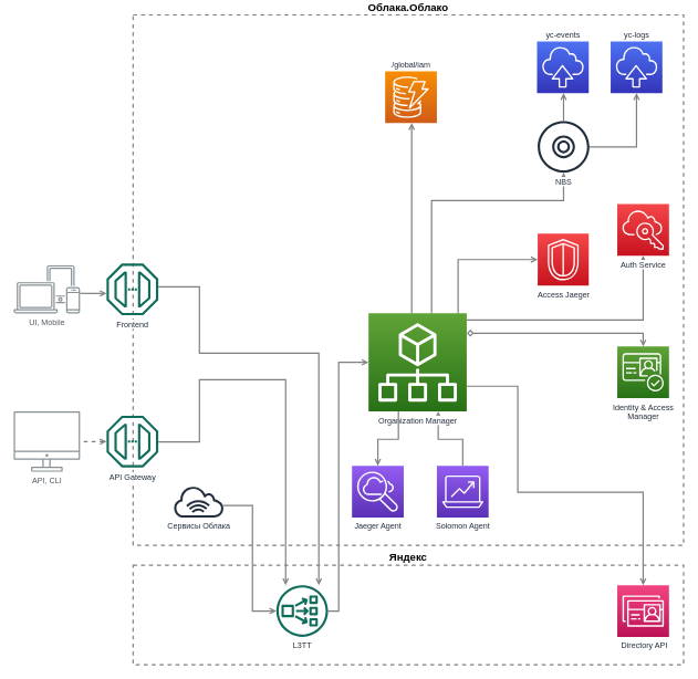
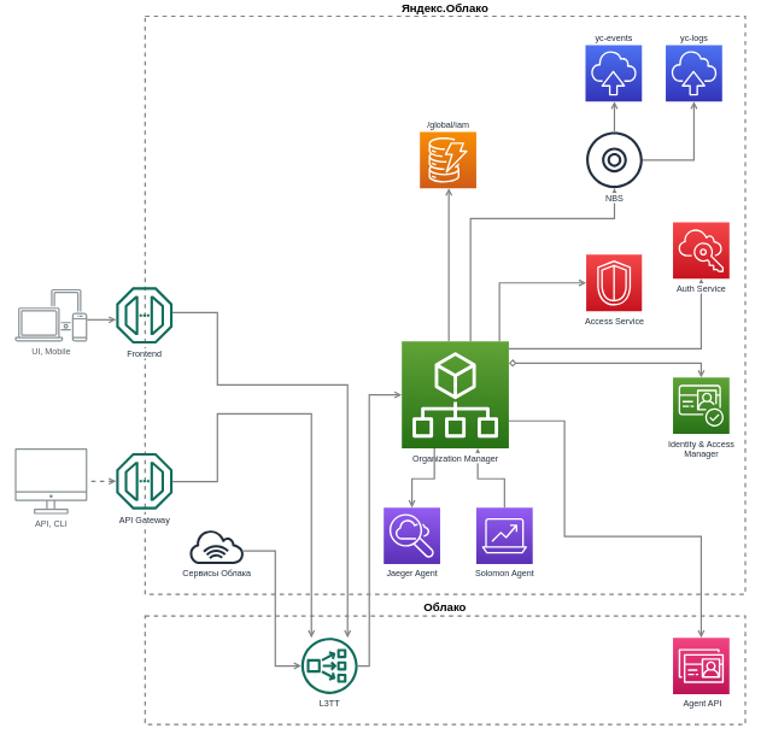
- <mxCell id="2" value="&lt;div style=&quot;font-size: 16px;&quot;&gt;Облака.Облако&lt;/div&gt;" style="rounded=0;whiteSpace=wrap;html=1;strokeColor=#808080;strokeWidth=2;fillColor=none;gradientColor=#F34482;dashed=1;labelPosition=center;verticalLabelPosition=top;align=center;verticalAlign=bottom;fontSize=16;fontStyle=1" parent="1" vertex="1"><mxGeometry x="200" y="20" width="830" height="800" as="geometry" /></mxCell>
+ <mxCell id="2" value="&lt;div style=&quot;font-size: 16px;&quot;&gt;Яндекс.Облако&lt;/div&gt;" style="rounded=0;whiteSpace=wrap;html=1;strokeColor=#808080;strokeWidth=2;fillColor=none;gradientColor=#F34482;dashed=1;labelPosition=center;verticalLabelPosition=top;align=center;verticalAlign=bottom;fontSize=16;fontStyle=1" parent="1" vertex="1"><mxGeometry x="200" y="20" width="830" height="800" as="geometry" /></mxCell>
- <mxCell id="7" value="/global/iam" style="outlineConnect=0;fontColor=#232F3E;gradientColor=#F78E04;gradientDirection=north;fillColor=#D05C17;strokeColor=#ffffff;dashed=0;verticalLabelPosition=top;verticalAlign=bottom;align=center;html=1;fontSize=12;fontStyle=0;aspect=fixed;shape=mxgraph.aws4.resourceIcon;resIcon=mxgraph.aws4.dynamodb;labelPosition=center;" parent="1" vertex="1"><mxGeometry x="580" y="105" width="78" height="78" as="geometry" /></mxCell>
+ <mxCell id="7" value="/global/iam" style="outlineConnect=0;fontColor=#232F3E;gradientColor=#F78E04;gradientDirection=north;fillColor=#D05C17;strokeColor=#ffffff;dashed=0;verticalLabelPosition=top;verticalAlign=bottom;align=center;html=1;fontSize=12;fontStyle=0;aspect=fixed;shape=mxgraph.aws4.resourceIcon;resIcon=mxgraph.aws4.dynamodb;labelPosition=center;" parent="1" vertex="1"><mxGeometry x="580" y="180" width="78" height="78" as="geometry" /></mxCell>
- <mxCell id="8" value="Access Jaeger" style="outlineConnect=0;fontColor=#232F3E;gradientColor=#F54749;gradientDirection=north;fillColor=#C7131F;strokeColor=#ffffff;dashed=0;verticalLabelPosition=bottom;verticalAlign=top;align=center;html=1;fontSize=12;fontStyle=0;aspect=fixed;shape=mxgraph.aws4.resourceIcon;resIcon=mxgraph.aws4.security_identity_and_compliance;" parent="1" vertex="1"><mxGeometry x="810" y="350" width="77" height="78" as="geometry" /></mxCell>
+ <mxCell id="8" value="Access Service" style="outlineConnect=0;fontColor=#232F3E;gradientColor=#F54749;gradientDirection=north;fillColor=#C7131F;strokeColor=#ffffff;dashed=0;verticalLabelPosition=bottom;verticalAlign=top;align=center;html=1;fontSize=12;fontStyle=0;aspect=fixed;shape=mxgraph.aws4.resourceIcon;resIcon=mxgraph.aws4.security_identity_and_compliance;" parent="1" vertex="1"><mxGeometry x="810" y="350" width="77" height="78" as="geometry" /></mxCell>
- <mxCell id="3" value="&lt;div style=&quot;font-size: 16px&quot;&gt;Яндекс&lt;/div&gt;" style="rounded=0;whiteSpace=wrap;html=1;strokeColor=#808080;strokeWidth=2;fillColor=none;gradientColor=#F34482;dashed=1;labelPosition=center;verticalLabelPosition=top;align=center;verticalAlign=bottom;fontSize=16;fontStyle=1" parent="1" vertex="1"><mxGeometry x="200" y="850" width="830" height="150" as="geometry" /></mxCell>
+ <mxCell id="3" value="&lt;div style=&quot;font-size: 16px&quot;&gt;Облако&lt;/div&gt;" style="rounded=0;whiteSpace=wrap;html=1;strokeColor=#808080;strokeWidth=2;fillColor=none;gradientColor=#F34482;dashed=1;labelPosition=center;verticalLabelPosition=top;align=center;verticalAlign=bottom;fontSize=16;fontStyle=1" parent="1" vertex="1"><mxGeometry x="200" y="850" width="830" height="150" as="geometry" /></mxCell>
- <mxCell id="25" value="&amp;nbsp;Directory API" style="outlineConnect=0;fontColor=#232F3E;gradientColor=#F34482;gradientDirection=north;fillColor=#BC1356;strokeColor=#ffffff;dashed=0;verticalLabelPosition=bottom;verticalAlign=top;align=center;html=1;fontSize=12;fontStyle=0;aspect=fixed;shape=mxgraph.aws4.resourceIcon;resIcon=mxgraph.aws4.directory_service;labelBackgroundColor=#ffffff;" parent="1" vertex="1"><mxGeometry x="930" y="880" width="78" height="78" as="geometry" /></mxCell>
+ <mxCell id="25" value="&amp;nbsp;Agent API" style="outlineConnect=0;fontColor=#232F3E;gradientColor=#F34482;gradientDirection=north;fillColor=#BC1356;strokeColor=#ffffff;dashed=0;verticalLabelPosition=bottom;verticalAlign=top;align=center;html=1;fontSize=12;fontStyle=0;aspect=fixed;shape=mxgraph.aws4.resourceIcon;resIcon=mxgraph.aws4.directory_service;labelBackgroundColor=#ffffff;" parent="1" vertex="1"><mxGeometry x="930" y="880" width="78" height="78" as="geometry" /></mxCell>
